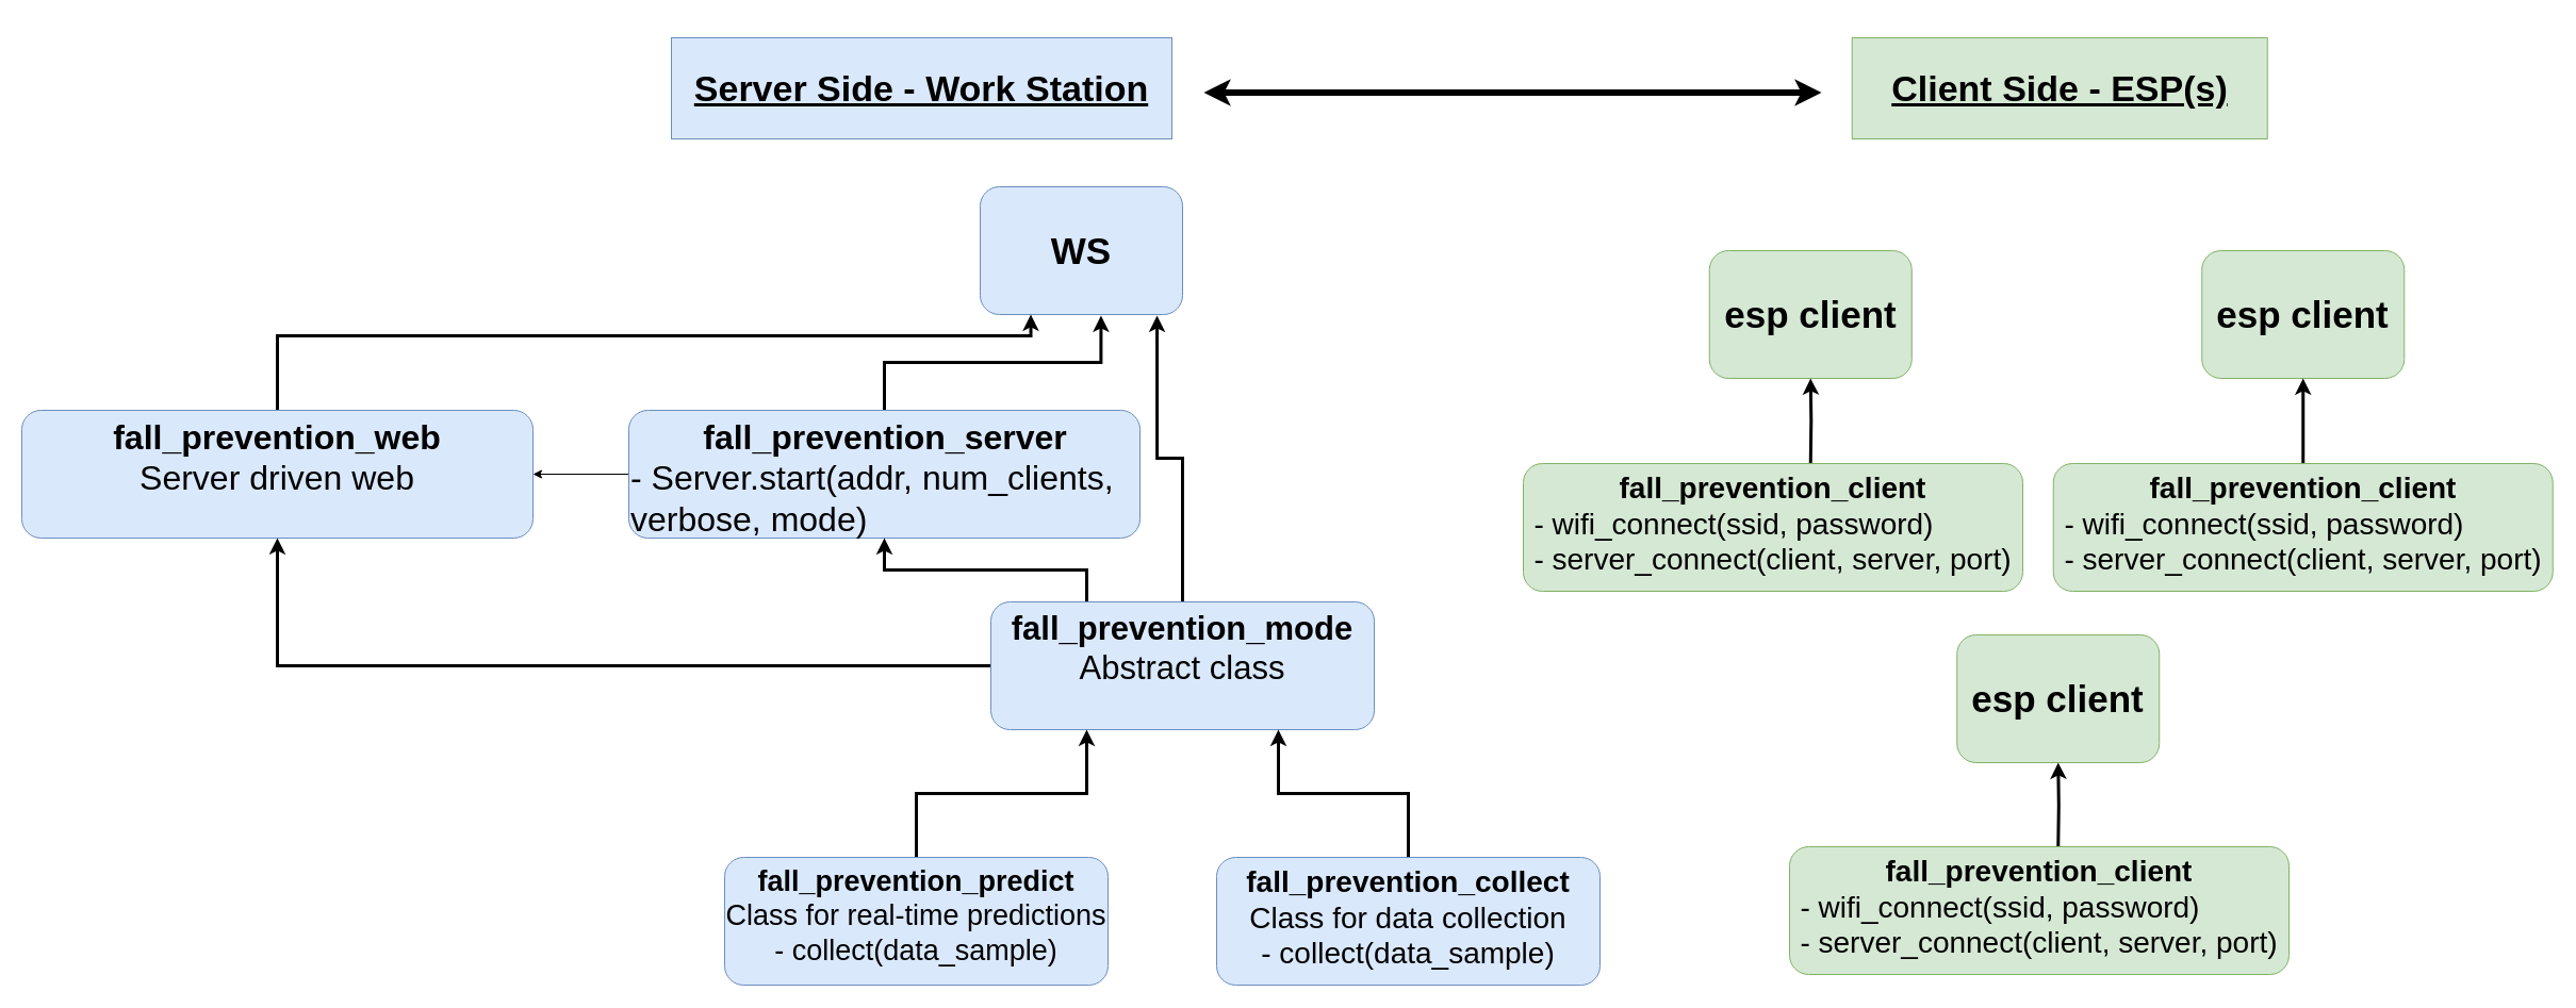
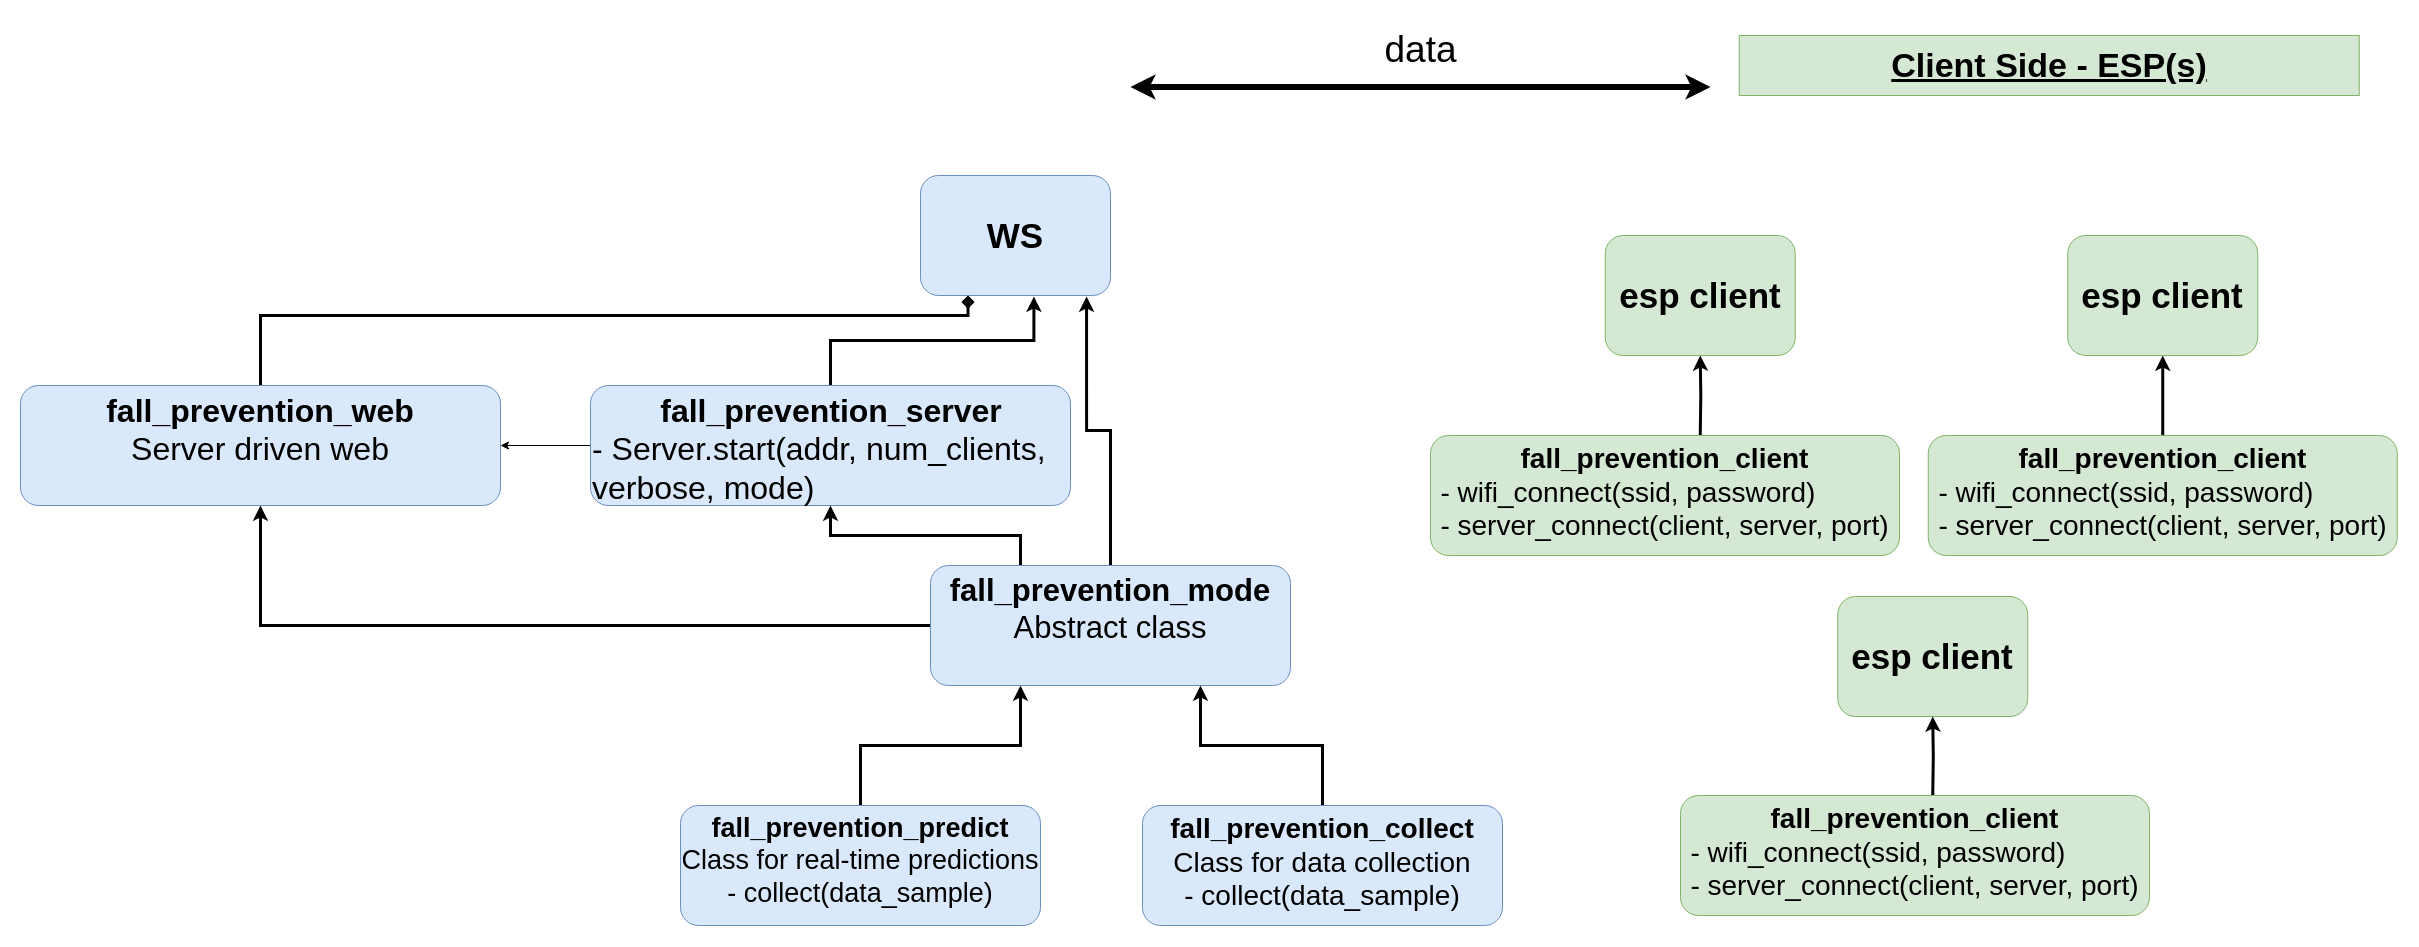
+ <mxCell id="24" value="data" style="text;html=1;align=center;verticalAlign=middle;resizable=0;points=[];autosize=1;strokeColor=none;fillColor=none;fontSize=37;" parent="1" vertex="1"><mxGeometry x="1370" y="20" width="100" height="60" as="geometry" /></mxCell>
- <mxCell id="2" value="&lt;b style=&quot;font-size: 34px;&quot;&gt;&lt;u style=&quot;font-size: 34px;&quot;&gt;&lt;font style=&quot;font-size: 34px;&quot;&gt;Server Side - Work&amp;nbsp;&lt;/font&gt;&lt;/u&gt;&lt;/b&gt;&lt;span style=&quot;font-size: 34px;&quot;&gt;&lt;b style=&quot;font-size: 34px;&quot;&gt;&lt;u style=&quot;font-size: 34px;&quot;&gt;Station&lt;/u&gt;&lt;/b&gt;&lt;/span&gt;" style="text;html=1;strokeColor=#6c8ebf;fillColor=#dae8fc;align=center;verticalAlign=middle;whiteSpace=wrap;rounded=0;fontSize=34;" parent="1" vertex="1"><mxGeometry x="630" y="35" width="470" height="95" as="geometry" /></mxCell>
- <mxCell id="3" value="&lt;b style=&quot;font-size: 34px;&quot;&gt;&lt;u style=&quot;font-size: 34px;&quot;&gt;&lt;font style=&quot;font-size: 34px;&quot;&gt;Client Side - ESP(s)&lt;/font&gt;&lt;/u&gt;&lt;/b&gt;" style="text;html=1;strokeColor=#82b366;fillColor=#d5e8d4;align=center;verticalAlign=middle;whiteSpace=wrap;rounded=0;fontSize=34;" parent="1" vertex="1"><mxGeometry x="1738.75" y="35" width="390" height="95" as="geometry" /></mxCell>
+ <mxCell id="3" value="&lt;b style=&quot;font-size: 34px;&quot;&gt;&lt;u style=&quot;font-size: 34px;&quot;&gt;&lt;font style=&quot;font-size: 34px;&quot;&gt;Client Side - ESP(s)&lt;/font&gt;&lt;/u&gt;&lt;/b&gt;" style="text;html=1;strokeColor=#82b366;fillColor=#d5e8d4;align=center;verticalAlign=middle;whiteSpace=wrap;rounded=0;fontSize=34;" parent="1" vertex="1"><mxGeometry x="1738.75" y="35" width="620" height="60" as="geometry" /></mxCell>
- <mxCell id="27" style="edgeStyle=orthogonalEdgeStyle;rounded=0;orthogonalLoop=1;jettySize=auto;html=1;exitX=0.5;exitY=0;exitDx=0;exitDy=0;entryX=0.25;entryY=1;entryDx=0;entryDy=0;strokeWidth=3;" edge="1" parent="1" source="28" target="5"><mxGeometry relative="1" as="geometry"><Array as="points"><mxPoint x="260" y="315" /><mxPoint x="967" y="315" /></Array></mxGeometry></mxCell>
+ <mxCell id="27" style="edgeStyle=orthogonalEdgeStyle;rounded=0;orthogonalLoop=1;jettySize=auto;html=1;exitX=0.5;exitY=0;exitDx=0;exitDy=0;entryX=0.25;entryY=1;entryDx=0;entryDy=0;strokeWidth=3;endArrow=diamond;" edge="1" parent="1" source="28" target="5"><mxGeometry relative="1" as="geometry"><Array as="points"><mxPoint x="260" y="315" /><mxPoint x="967" y="315" /></Array></mxGeometry></mxCell>
